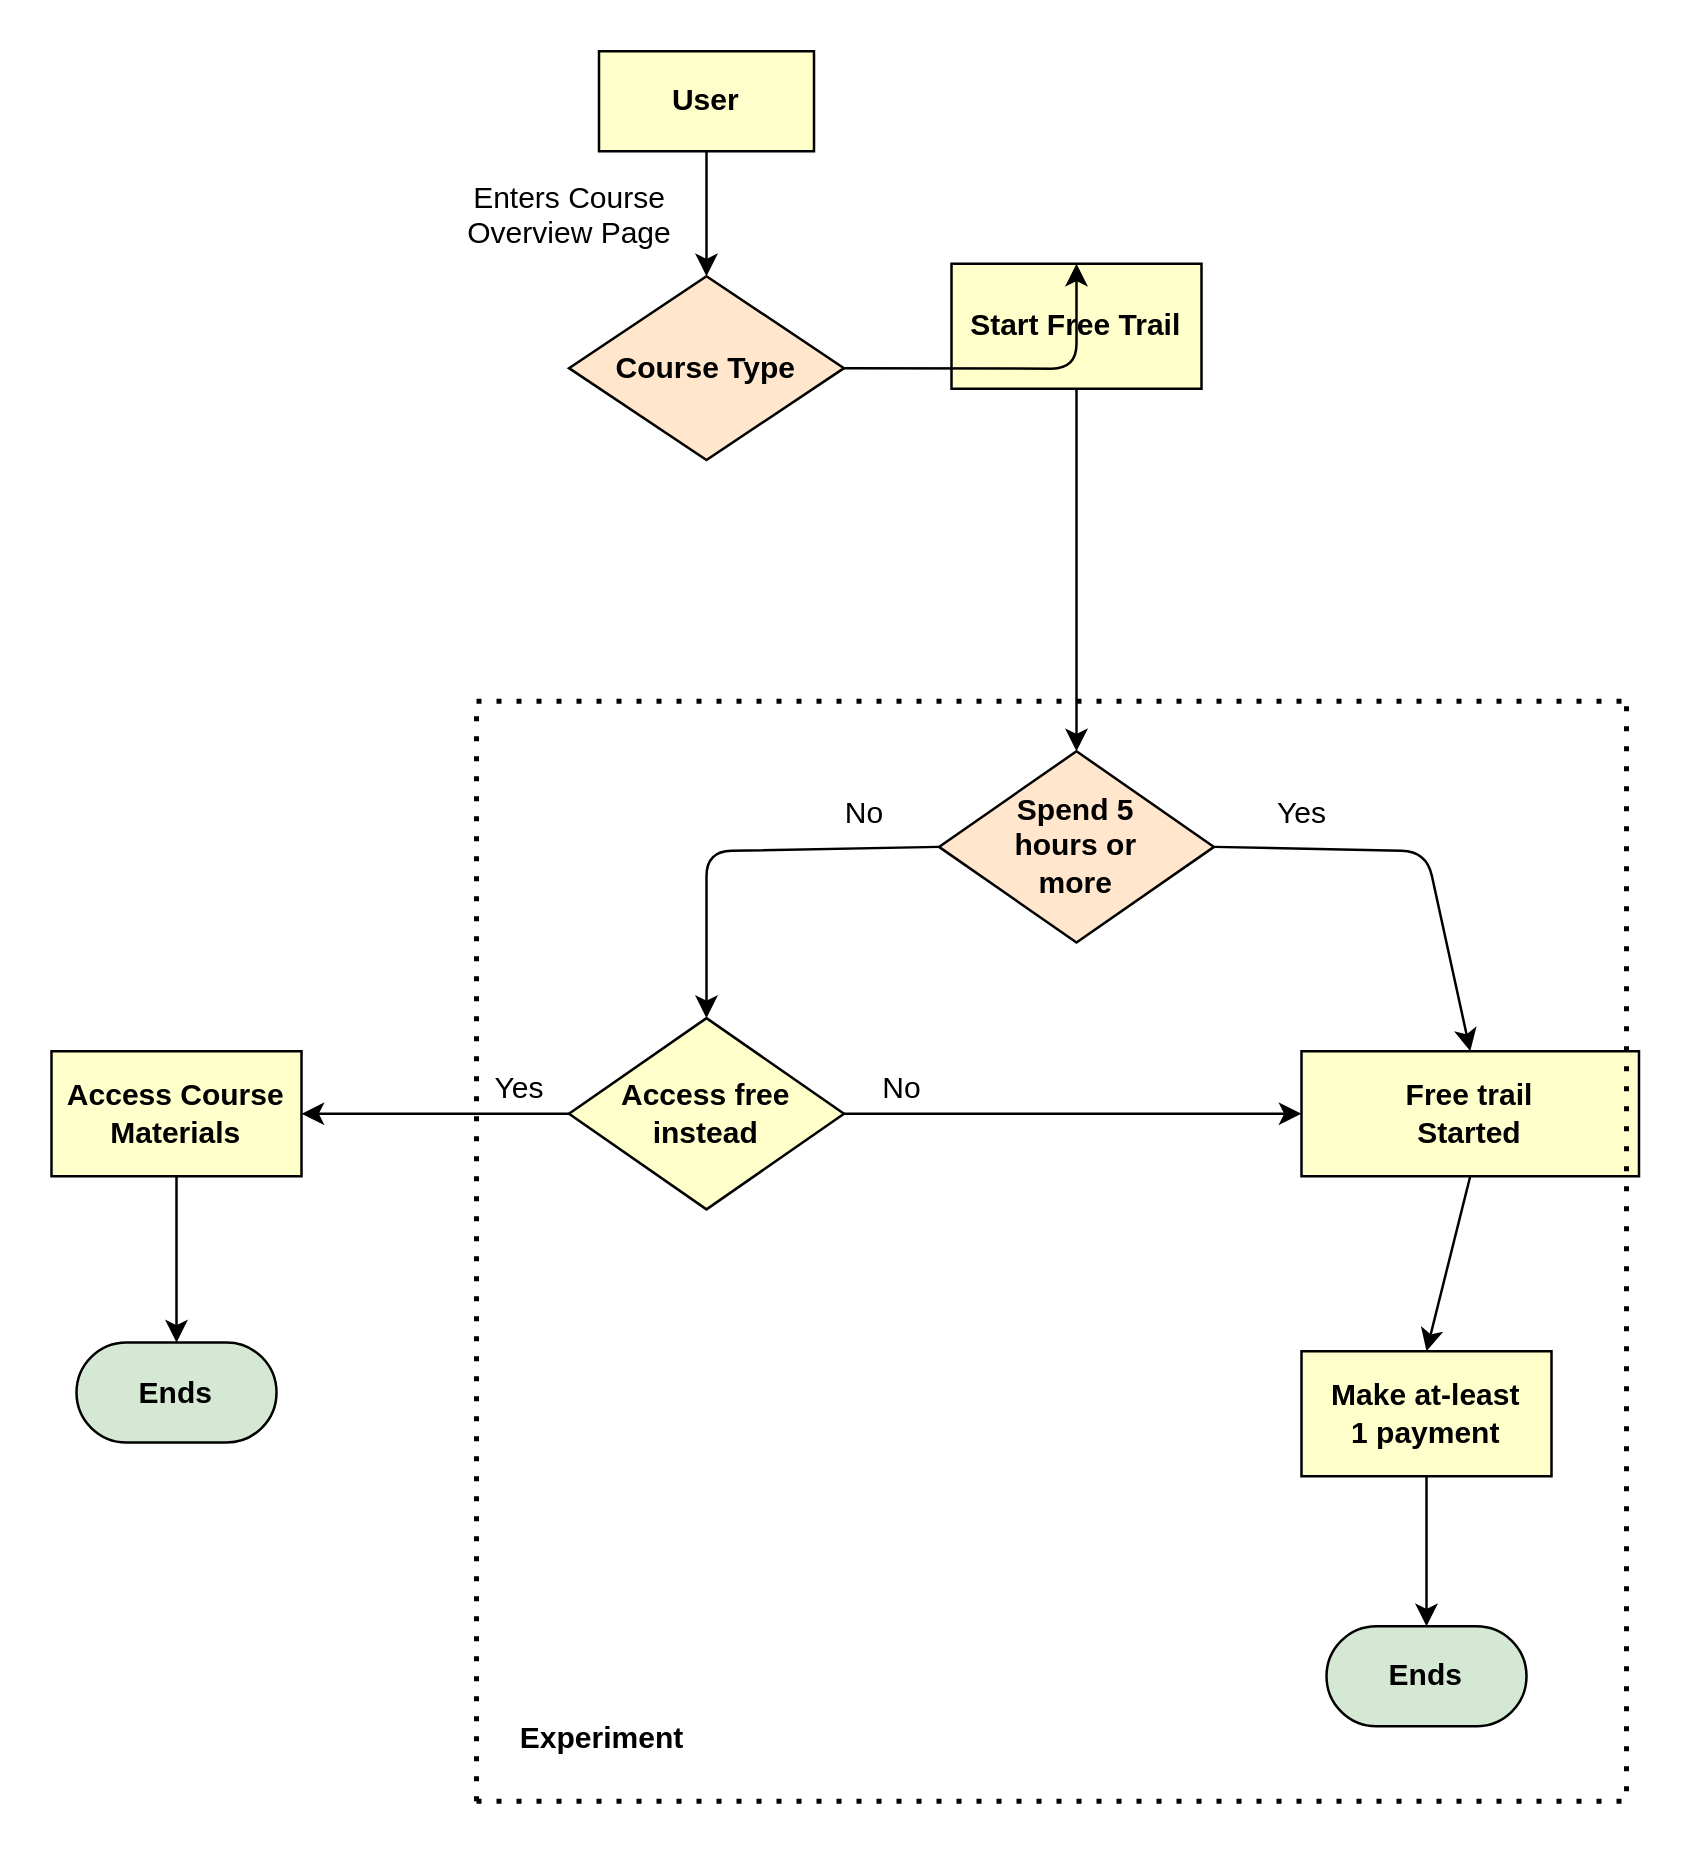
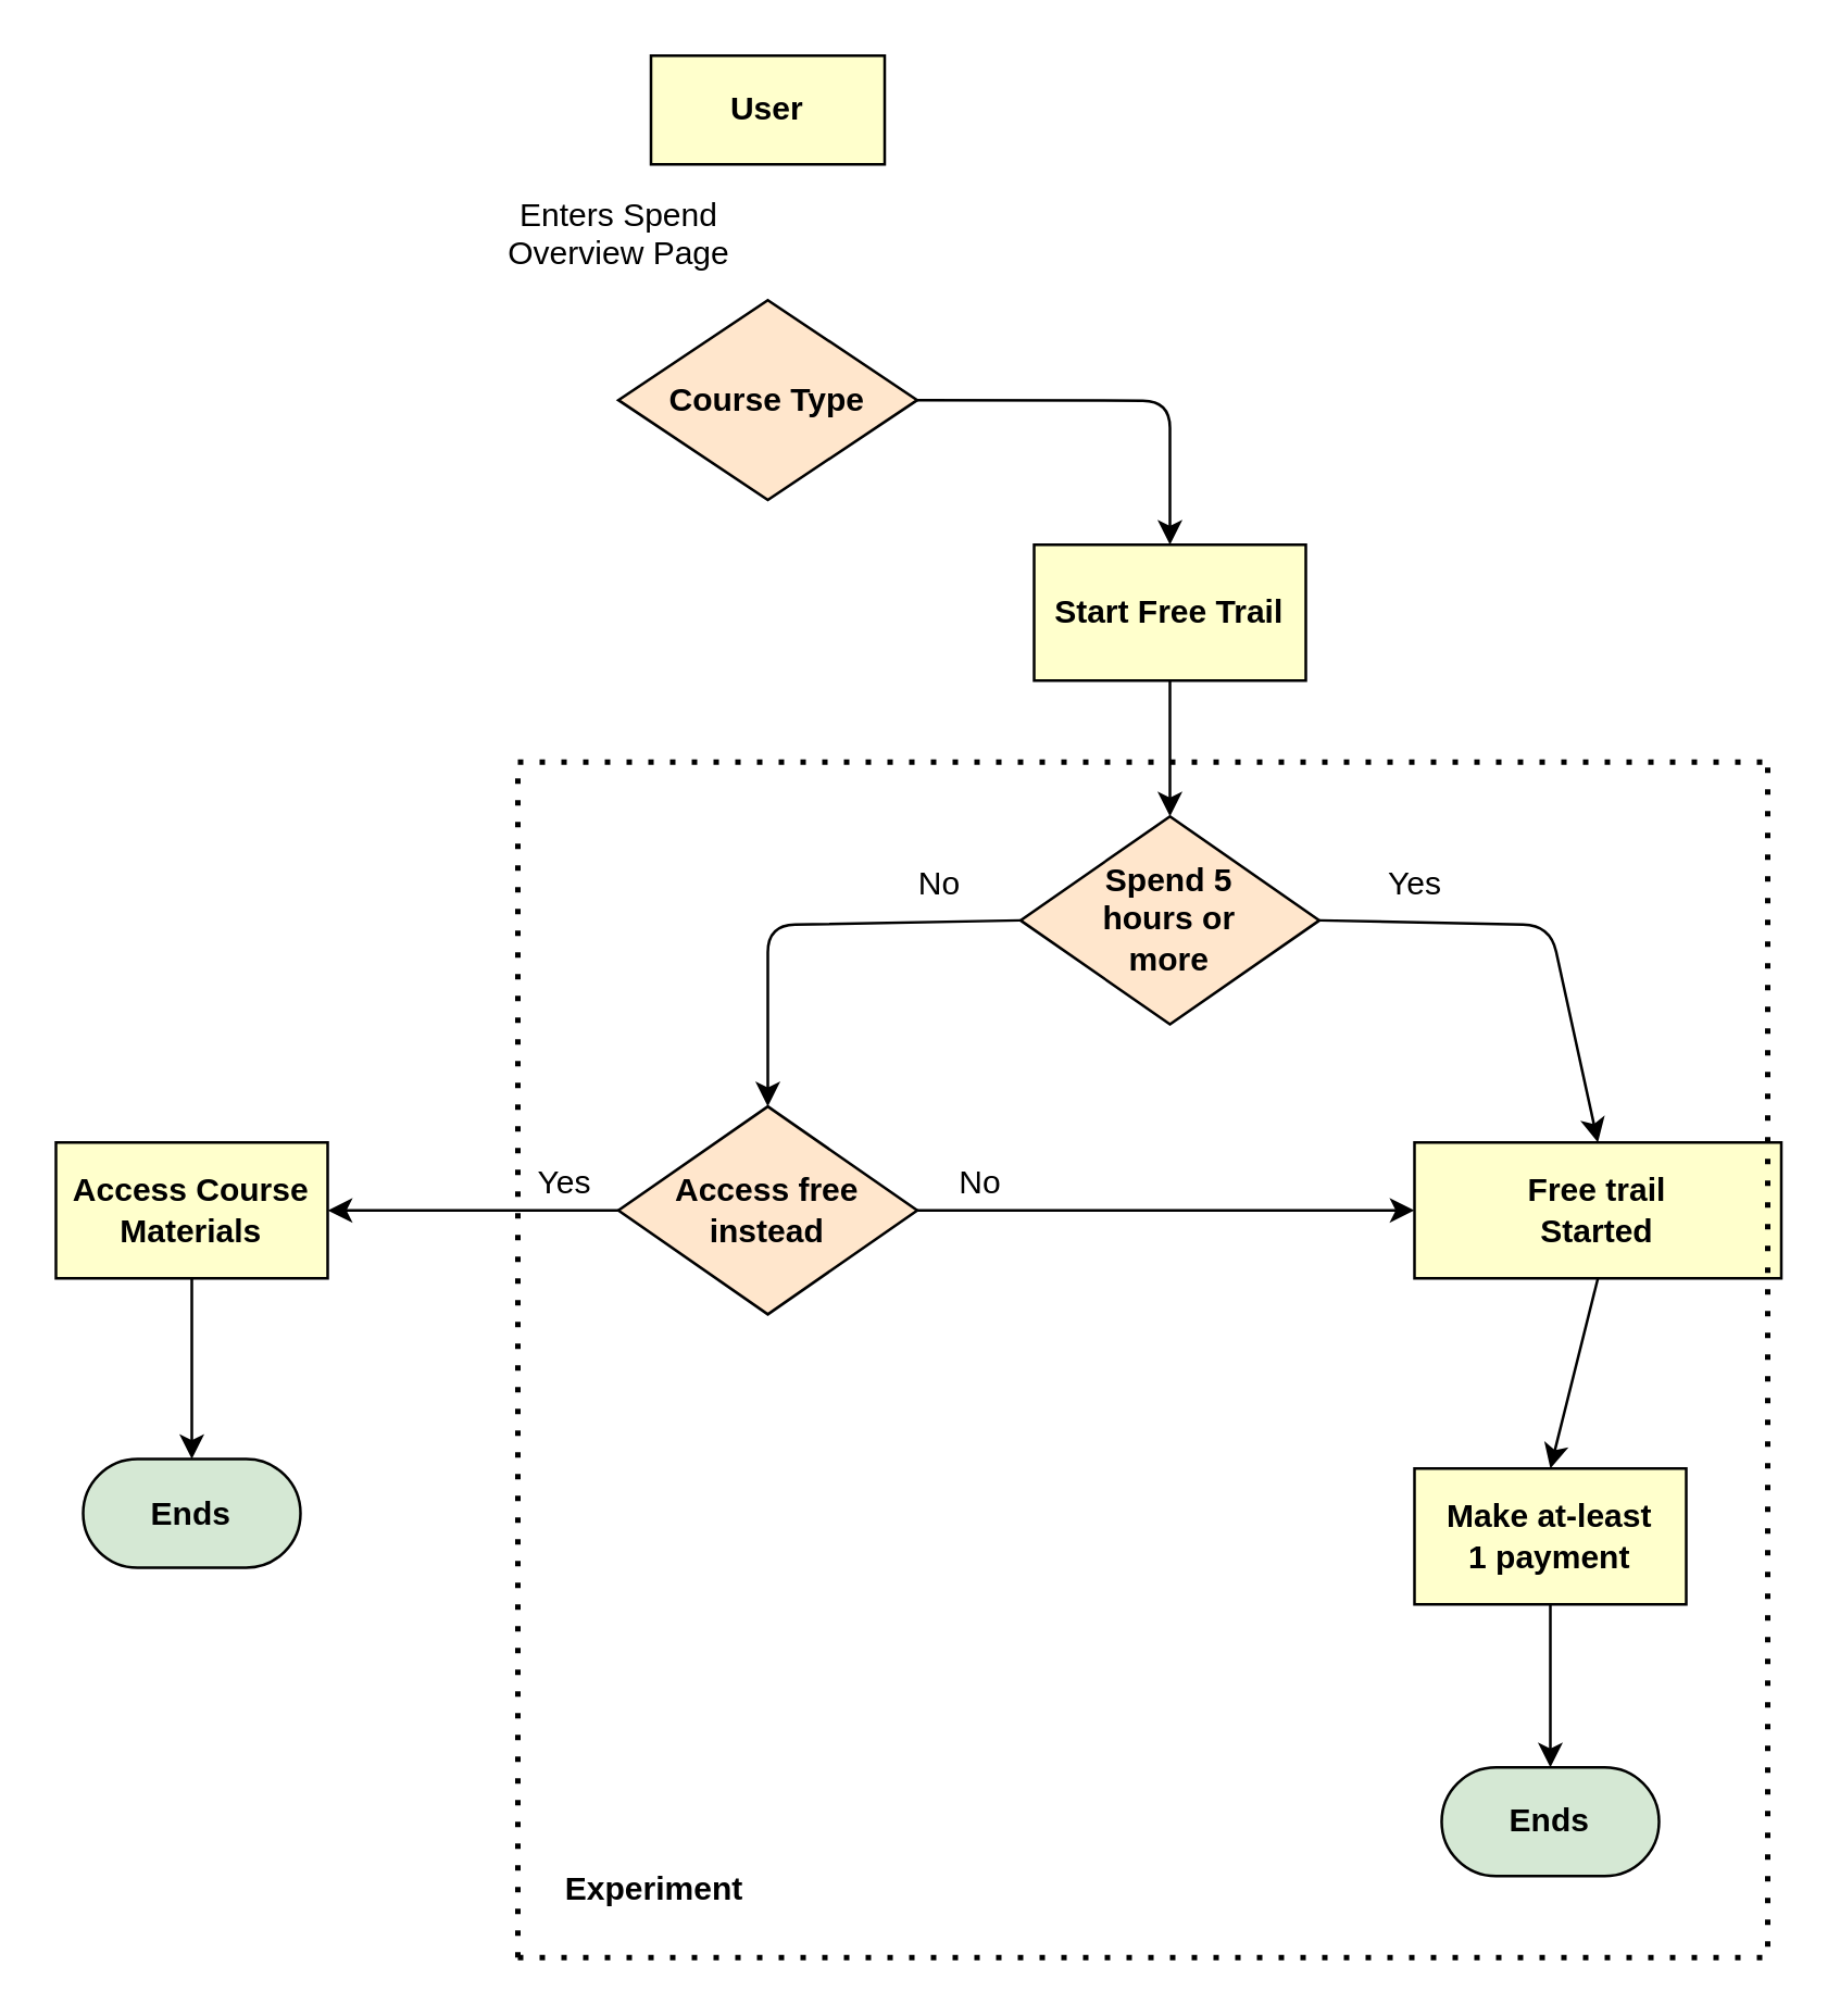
- <mxCell id="4" value="Enters Course &#10;Overview Page" style="text;spacingTop=-5;align=center" parent="1" vertex="1"><mxGeometry x="180" y="70" width="95" height="28" as="geometry" /></mxCell>
+ <mxCell id="4" value="Enters Spend &#10;Overview Page" style="text;spacingTop=-5;align=center" parent="1" vertex="1"><mxGeometry x="180" y="70" width="95" height="28" as="geometry" /></mxCell>
- <mxCell id="3" value="" style="edgeStyle=none;noEdgeStyle=1;strokeColor=#000000;strokeWidth=1;entryX=0.5;entryY=0;entryDx=0;entryDy=0;" parent="1" source="2" target="6" edge="1"><mxGeometry width="100" height="100" relative="1" as="geometry"><mxPoint x="9" y="220" as="sourcePoint" /><mxPoint x="280" y="130" as="targetPoint" /></mxGeometry></mxCell>
- <mxCell id="7" value="Start Free Trail" style="whiteSpace=wrap;align=center;verticalAlign=middle;fontStyle=1;strokeWidth=1;fillColor=#FFFFCC" vertex="1" parent="1"><mxGeometry x="380" y="105" width="100" height="50" as="geometry" /></mxCell>
+ <mxCell id="7" value="Start Free Trail" style="whiteSpace=wrap;align=center;verticalAlign=middle;fontStyle=1;strokeWidth=1;fillColor=#FFFFCC" vertex="1" parent="1"><mxGeometry x="380" y="200" width="100" height="50" as="geometry" /></mxCell>
- <mxCell id="16" value="&lt;b&gt;Access free&lt;br&gt;instead&lt;/b&gt;" style="rhombus;whiteSpace=wrap;html=1;strokeColor=#000000;strokeWidth=1;fillColor=#ffffcc;" vertex="1" parent="1"><mxGeometry x="227" y="406.75" width="110" height="76.5" as="geometry" /></mxCell>
+ <mxCell id="16" value="&lt;b&gt;Access free&lt;br&gt;instead&lt;/b&gt;" style="rhombus;whiteSpace=wrap;html=1;strokeColor=#000000;strokeWidth=1;fillColor=#ffe6cc;" vertex="1" parent="1"><mxGeometry x="227" y="406.75" width="110" height="76.5" as="geometry" /></mxCell>
